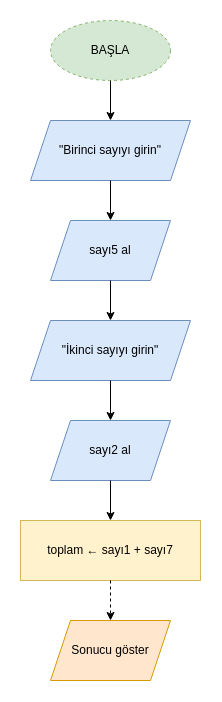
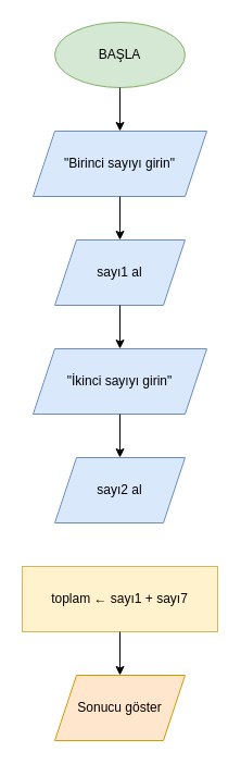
- <mxCell id="2" value="BAŞLA" style="ellipse;whiteSpace=wrap;html=1;fillColor=#d5e8d4;strokeColor=#82b366;dashed=1;" vertex="1" parent="1"><mxGeometry x="50" y="20" width="120" height="60" as="geometry" /></mxCell>
+ <mxCell id="2" value="BAŞLA" style="ellipse;whiteSpace=wrap;html=1;fillColor=#d5e8d4;strokeColor=#82b366;" vertex="1" parent="1"><mxGeometry x="50" y="20" width="120" height="60" as="geometry" /></mxCell>
- <mxCell id="4" value="sayı5 al" style="shape=parallelogram;perimeter=parallelogramPerimeter;whiteSpace=wrap;html=1;fixedSize=1;fillColor=#dae8fc;strokeColor=#6c8ebf;" vertex="1" parent="1"><mxGeometry x="50" y="220" width="120" height="60" as="geometry" /></mxCell>
+ <mxCell id="4" value="sayı1 al" style="shape=parallelogram;perimeter=parallelogramPerimeter;whiteSpace=wrap;html=1;fixedSize=1;fillColor=#dae8fc;strokeColor=#6c8ebf;" vertex="1" parent="1"><mxGeometry x="50" y="220" width="120" height="60" as="geometry" /></mxCell>
- <mxCell id="13" edge="1" parent="1" source="6" target="7"><mxGeometry relative="1" as="geometry" /></mxCell>
- <mxCell id="14" edge="1" parent="1" source="7" target="8" style="dashed=1;"><mxGeometry relative="1" as="geometry" /></mxCell>
+ <mxCell id="14" edge="1" parent="1" source="7" target="8"><mxGeometry relative="1" as="geometry" /></mxCell>
